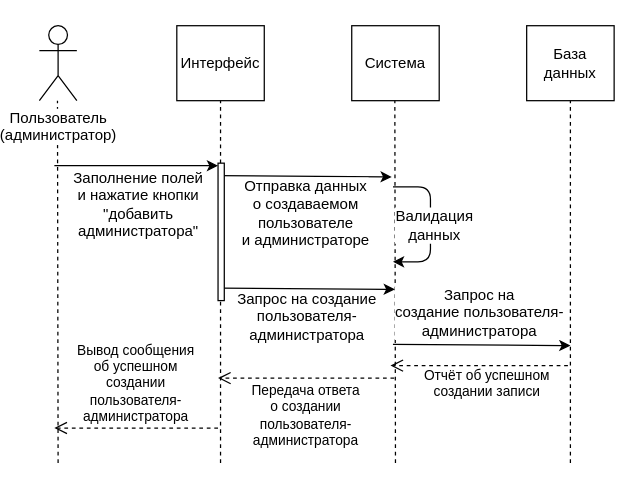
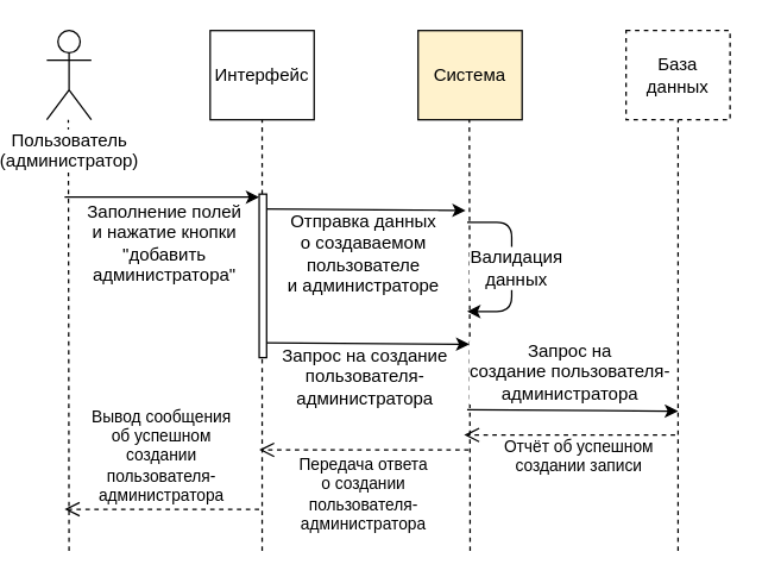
- <mxCell id="3" value="Система" style="rounded=0;whiteSpace=wrap;html=1;" parent="1" vertex="1"><mxGeometry x="270" y="20" width="70" height="60" as="geometry" /></mxCell>
+ <mxCell id="3" value="Система" style="rounded=0;whiteSpace=wrap;html=1;fillColor=#fff2cc;" parent="1" vertex="1"><mxGeometry x="270" y="20" width="70" height="60" as="geometry" /></mxCell>
- <mxCell id="4" value="База данных" style="rounded=0;whiteSpace=wrap;html=1;" parent="1" vertex="1"><mxGeometry x="410" y="20" width="70" height="60" as="geometry" /></mxCell>
+ <mxCell id="4" value="База данных" style="rounded=0;whiteSpace=wrap;html=1;dashed=1;" parent="1" vertex="1"><mxGeometry x="410" y="20" width="70" height="60" as="geometry" /></mxCell>
